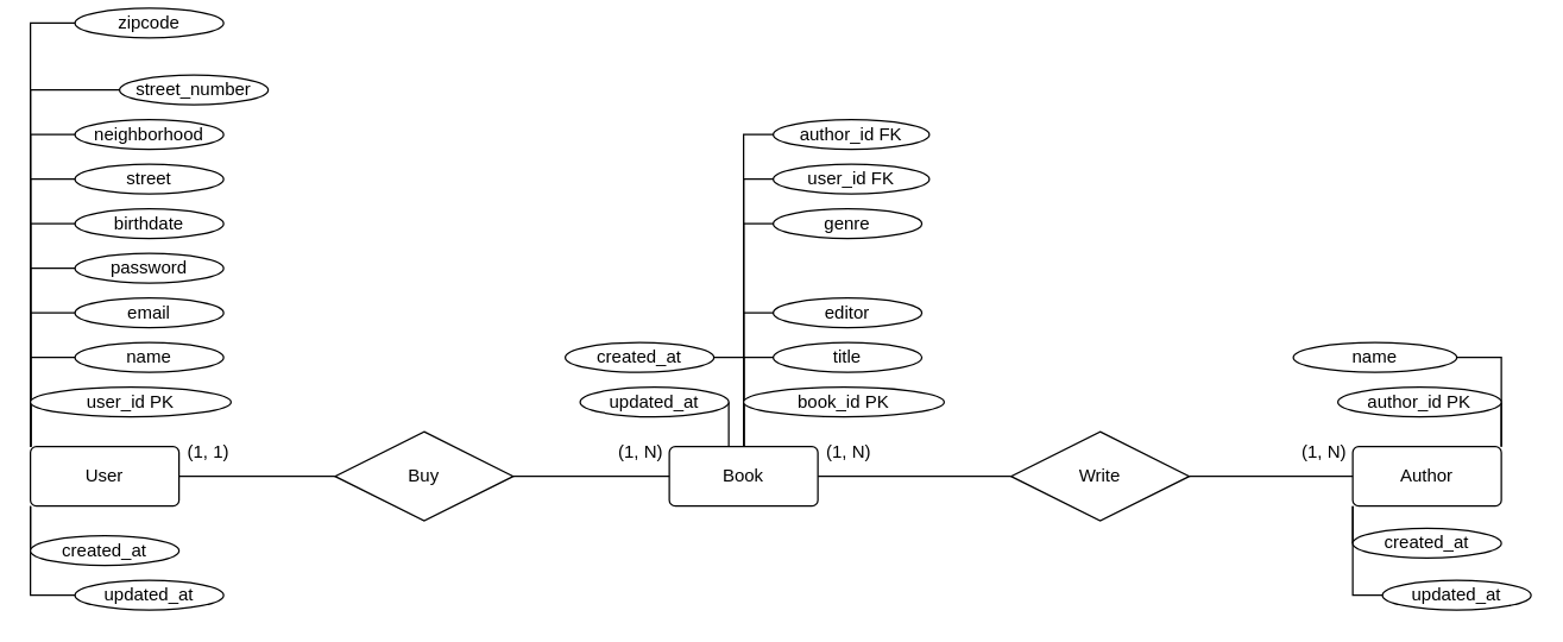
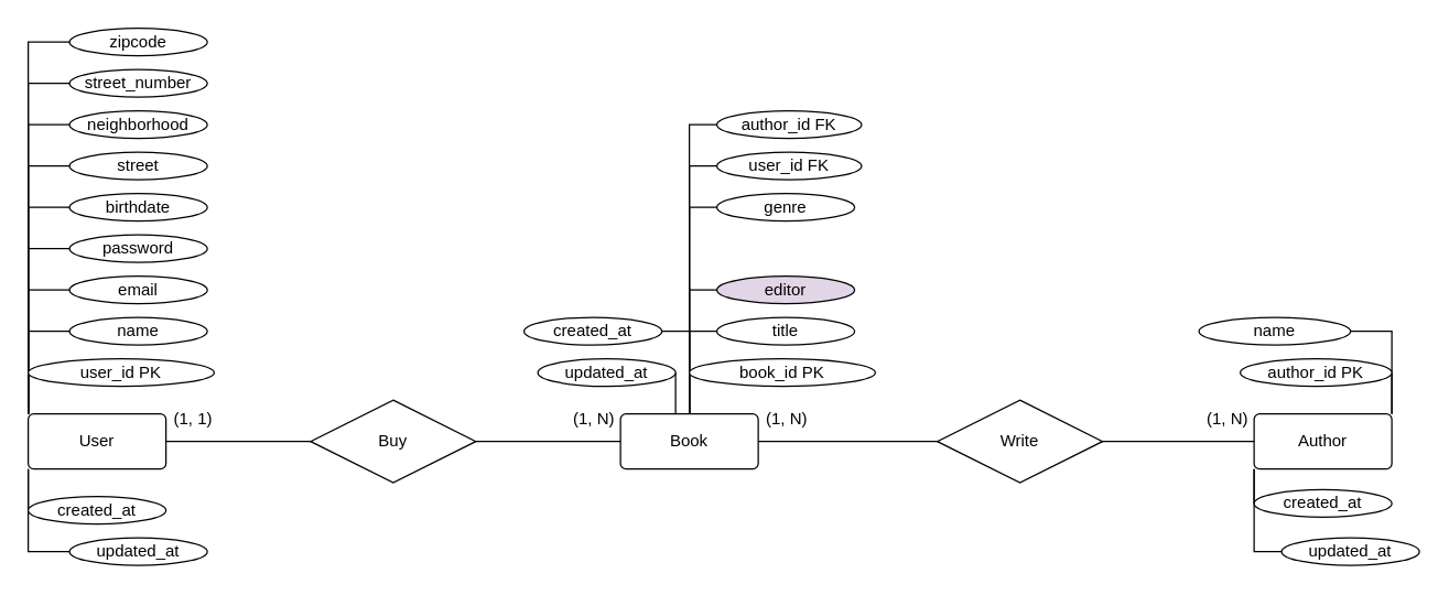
- <mxCell id="43" value="zipcode" style="ellipse;whiteSpace=wrap;html=1;align=center;" parent="1" vertex="1"><mxGeometry x="50" y="5" width="100" height="20" as="geometry" /></mxCell>
+ <mxCell id="43" value="zipcode" style="ellipse;whiteSpace=wrap;html=1;align=center;" parent="1" vertex="1"><mxGeometry x="50" y="20" width="100" height="20" as="geometry" /></mxCell>
- <mxCell id="42" value="street_number" style="ellipse;whiteSpace=wrap;html=1;align=center;" parent="1" vertex="1"><mxGeometry x="80" y="50" width="100" height="20" as="geometry" /></mxCell>
+ <mxCell id="42" value="street_number" style="ellipse;whiteSpace=wrap;html=1;align=center;" parent="1" vertex="1"><mxGeometry x="50" y="50" width="100" height="20" as="geometry" /></mxCell>
- <mxCell id="38" value="editor" style="ellipse;whiteSpace=wrap;html=1;align=center;" parent="1" vertex="1"><mxGeometry x="520" y="200" width="100" height="20" as="geometry" /></mxCell>
+ <mxCell id="38" value="editor" style="ellipse;whiteSpace=wrap;html=1;align=center;fillColor=#e1d5e7;" parent="1" vertex="1"><mxGeometry x="520" y="200" width="100" height="20" as="geometry" /></mxCell>
